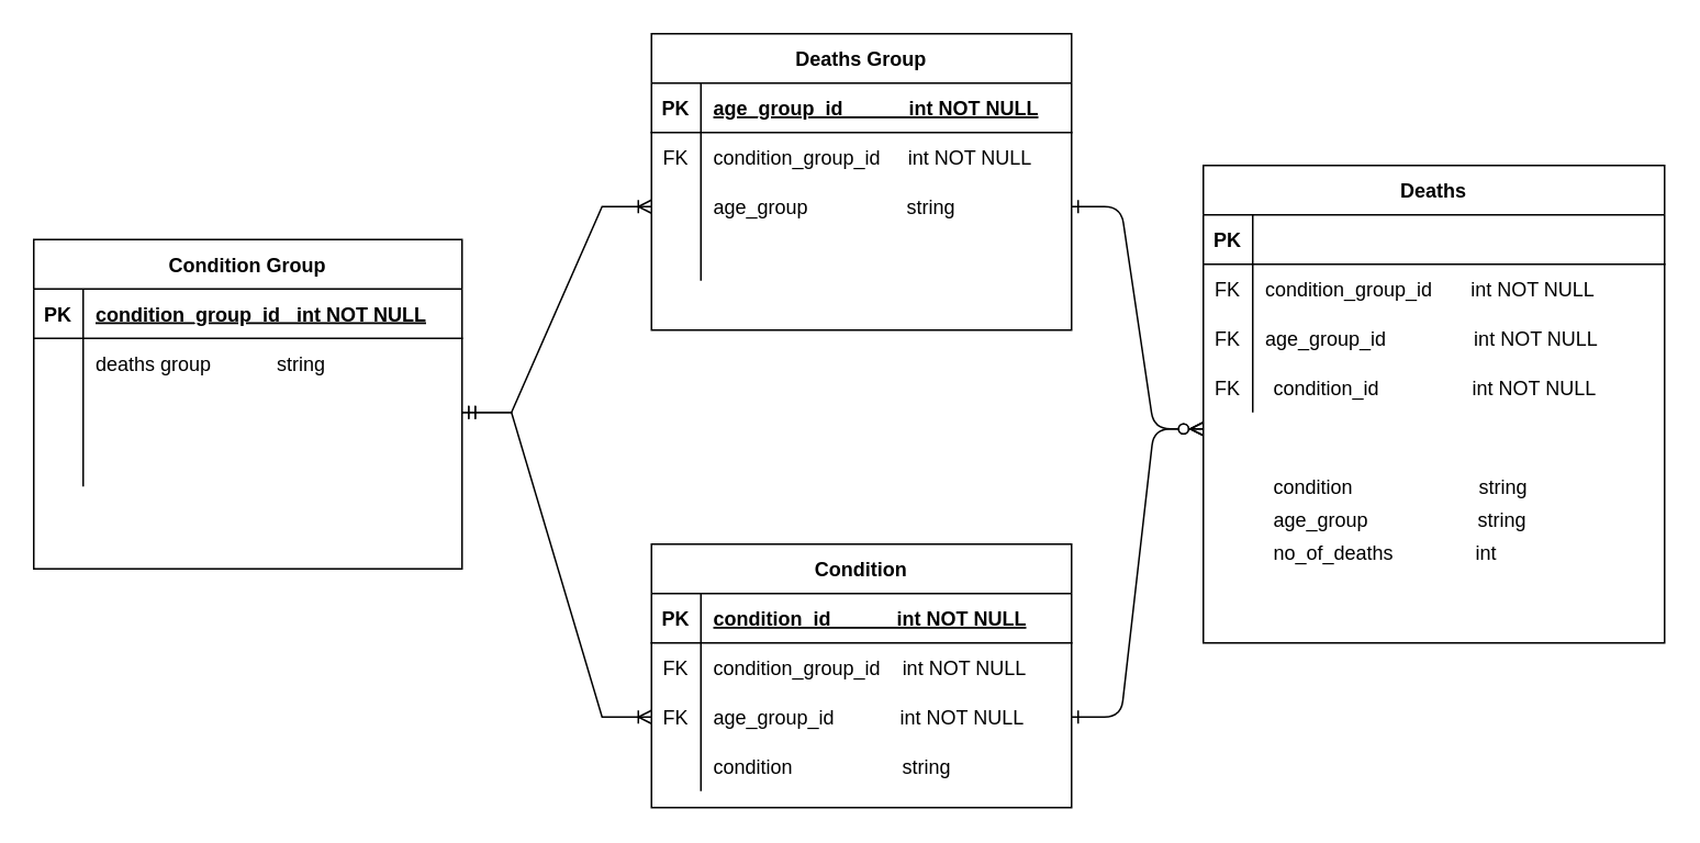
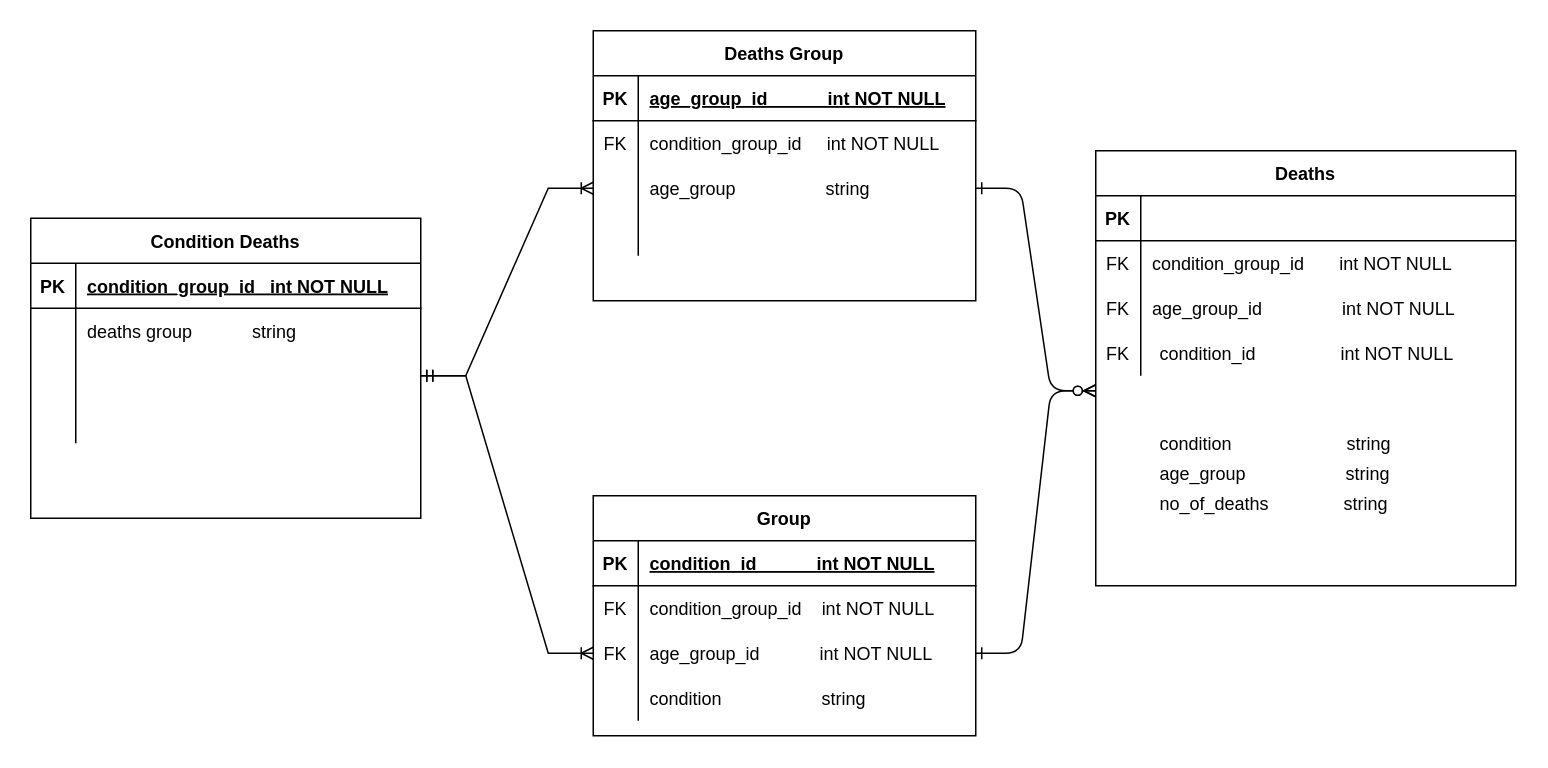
- <mxCell id="2" value="Condition Group" style="shape=table;startSize=30;container=1;collapsible=1;childLayout=tableLayout;fixedRows=1;rowLines=0;fontStyle=1;align=center;resizeLast=1;" parent="1" vertex="1"><mxGeometry x="20" y="145" width="260" height="200" as="geometry" /></mxCell>
+ <mxCell id="2" value="Condition Deaths" style="shape=table;startSize=30;container=1;collapsible=1;childLayout=tableLayout;fixedRows=1;rowLines=0;fontStyle=1;align=center;resizeLast=1;" parent="1" vertex="1"><mxGeometry x="20" y="145" width="260" height="200" as="geometry" /></mxCell>
- <mxCell id="56" value="no_of_deaths               int" style="shape=partialRectangle;connectable=0;fillColor=none;top=0;left=0;bottom=0;right=0;align=left;spacingLeft=6;overflow=hidden;" parent="1" vertex="1"><mxGeometry x="765" y="320" width="205" height="30" as="geometry"><mxRectangle width="150" height="30" as="alternateBounds" /></mxGeometry></mxCell>
+ <mxCell id="56" value="no_of_deaths               string" style="shape=partialRectangle;connectable=0;fillColor=none;top=0;left=0;bottom=0;right=0;align=left;spacingLeft=6;overflow=hidden;" parent="1" vertex="1"><mxGeometry x="765" y="320" width="205" height="30" as="geometry"><mxRectangle width="150" height="30" as="alternateBounds" /></mxGeometry></mxCell>
- <mxCell id="28" value="Condition" style="shape=table;startSize=30;container=1;collapsible=1;childLayout=tableLayout;fixedRows=1;rowLines=0;fontStyle=1;align=center;resizeLast=1;" parent="1" vertex="1"><mxGeometry x="395" y="330" width="255" height="160" as="geometry" /></mxCell>
+ <mxCell id="28" value="Group" style="shape=table;startSize=30;container=1;collapsible=1;childLayout=tableLayout;fixedRows=1;rowLines=0;fontStyle=1;align=center;resizeLast=1;" parent="1" vertex="1"><mxGeometry x="395" y="330" width="255" height="160" as="geometry" /></mxCell>
